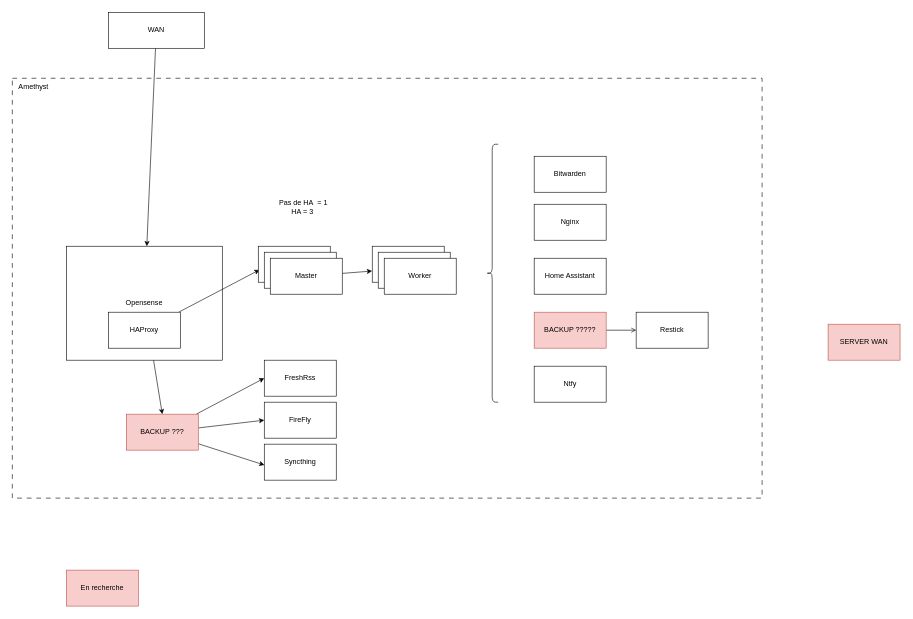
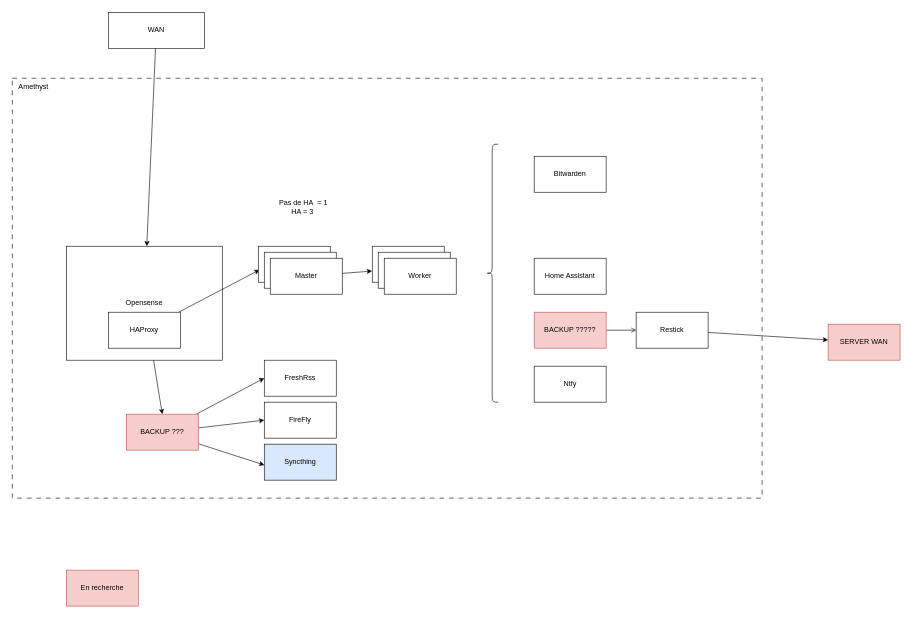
- <mxCell id="16" value="Nginx" style="whiteSpace=wrap;html=1;" parent="1" vertex="1"><mxGeometry x="890" y="340" width="120" height="60" as="geometry" /></mxCell>
+ <mxCell id="25" style="edgeStyle=none;html=1;" parent="1" source="26" target="35" edge="1"><mxGeometry relative="1" as="geometry" /></mxCell>
- <mxCell id="20" value="Syncthing" style="whiteSpace=wrap;html=1;" parent="1" vertex="1"><mxGeometry x="440" y="740" width="120" height="60" as="geometry" /></mxCell>
+ <mxCell id="20" value="Syncthing" style="whiteSpace=wrap;html=1;fillColor=#dae8fc;" parent="1" vertex="1"><mxGeometry x="440" y="740" width="120" height="60" as="geometry" /></mxCell>
